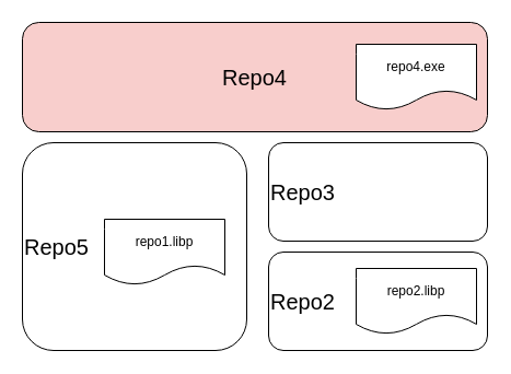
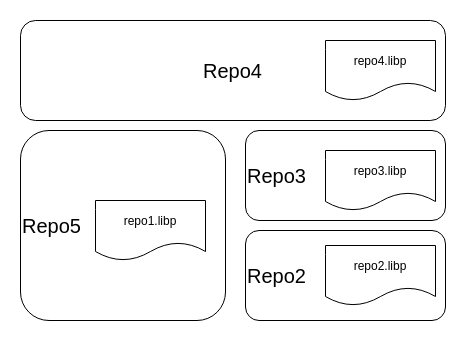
- <mxCell id="6" value="repo4.exe" style="shape=document;whiteSpace=wrap;html=1;boundedLbl=1;" vertex="1" parent="1"><mxGeometry x="325" y="40" width="110" height="60" as="geometry" /></mxCell>
+ <mxCell id="6" value="repo4.libp" style="shape=document;whiteSpace=wrap;html=1;boundedLbl=1;" vertex="1" parent="1"><mxGeometry x="325" y="40" width="110" height="60" as="geometry" /></mxCell>
- <mxCell id="5" value="Repo4" style="rounded=1;whiteSpace=wrap;html=1;fontSize=20;fillColor=#f8cecc;" vertex="1" parent="1"><mxGeometry x="20" y="20" width="425" height="100" as="geometry" /></mxCell>
+ <mxCell id="5" value="Repo4" style="rounded=1;whiteSpace=wrap;html=1;fontSize=20;" vertex="1" parent="1"><mxGeometry x="20" y="20" width="425" height="100" as="geometry" /></mxCell>
+ <mxCell id="7" value="repo3.libp" style="shape=document;whiteSpace=wrap;html=1;boundedLbl=1;" vertex="1" parent="1"><mxGeometry x="325" y="150" width="110" height="60" as="geometry" /></mxCell>
